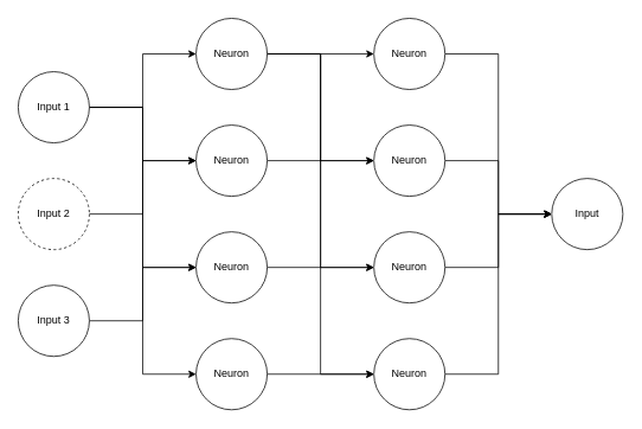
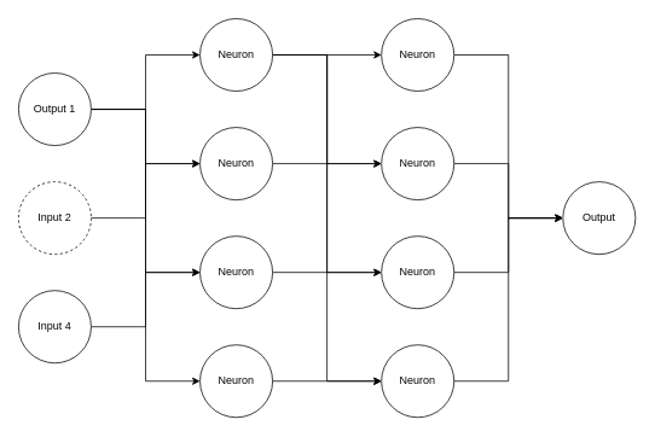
- <mxCell id="6" value="Input 1" style="ellipse;whiteSpace=wrap;html=1;aspect=fixed;" vertex="1" parent="1"><mxGeometry x="20" y="80" width="80" height="80" as="geometry" /></mxCell>
+ <mxCell id="6" value="Output 1" style="ellipse;whiteSpace=wrap;html=1;aspect=fixed;" vertex="1" parent="1"><mxGeometry x="20" y="80" width="80" height="80" as="geometry" /></mxCell>
- <mxCell id="30" value="Input" style="ellipse;whiteSpace=wrap;html=1;aspect=fixed;" vertex="1" parent="1"><mxGeometry x="620" y="200" width="80" height="80" as="geometry" /></mxCell>
+ <mxCell id="30" value="Output" style="ellipse;whiteSpace=wrap;html=1;aspect=fixed;" vertex="1" parent="1"><mxGeometry x="620" y="200" width="80" height="80" as="geometry" /></mxCell>
- <mxCell id="10" value="Input 3" style="ellipse;whiteSpace=wrap;html=1;aspect=fixed;" vertex="1" parent="1"><mxGeometry x="20" y="320" width="80" height="80" as="geometry" /></mxCell>
+ <mxCell id="10" value="Input 4" style="ellipse;whiteSpace=wrap;html=1;aspect=fixed;" vertex="1" parent="1"><mxGeometry x="20" y="320" width="80" height="80" as="geometry" /></mxCell>
